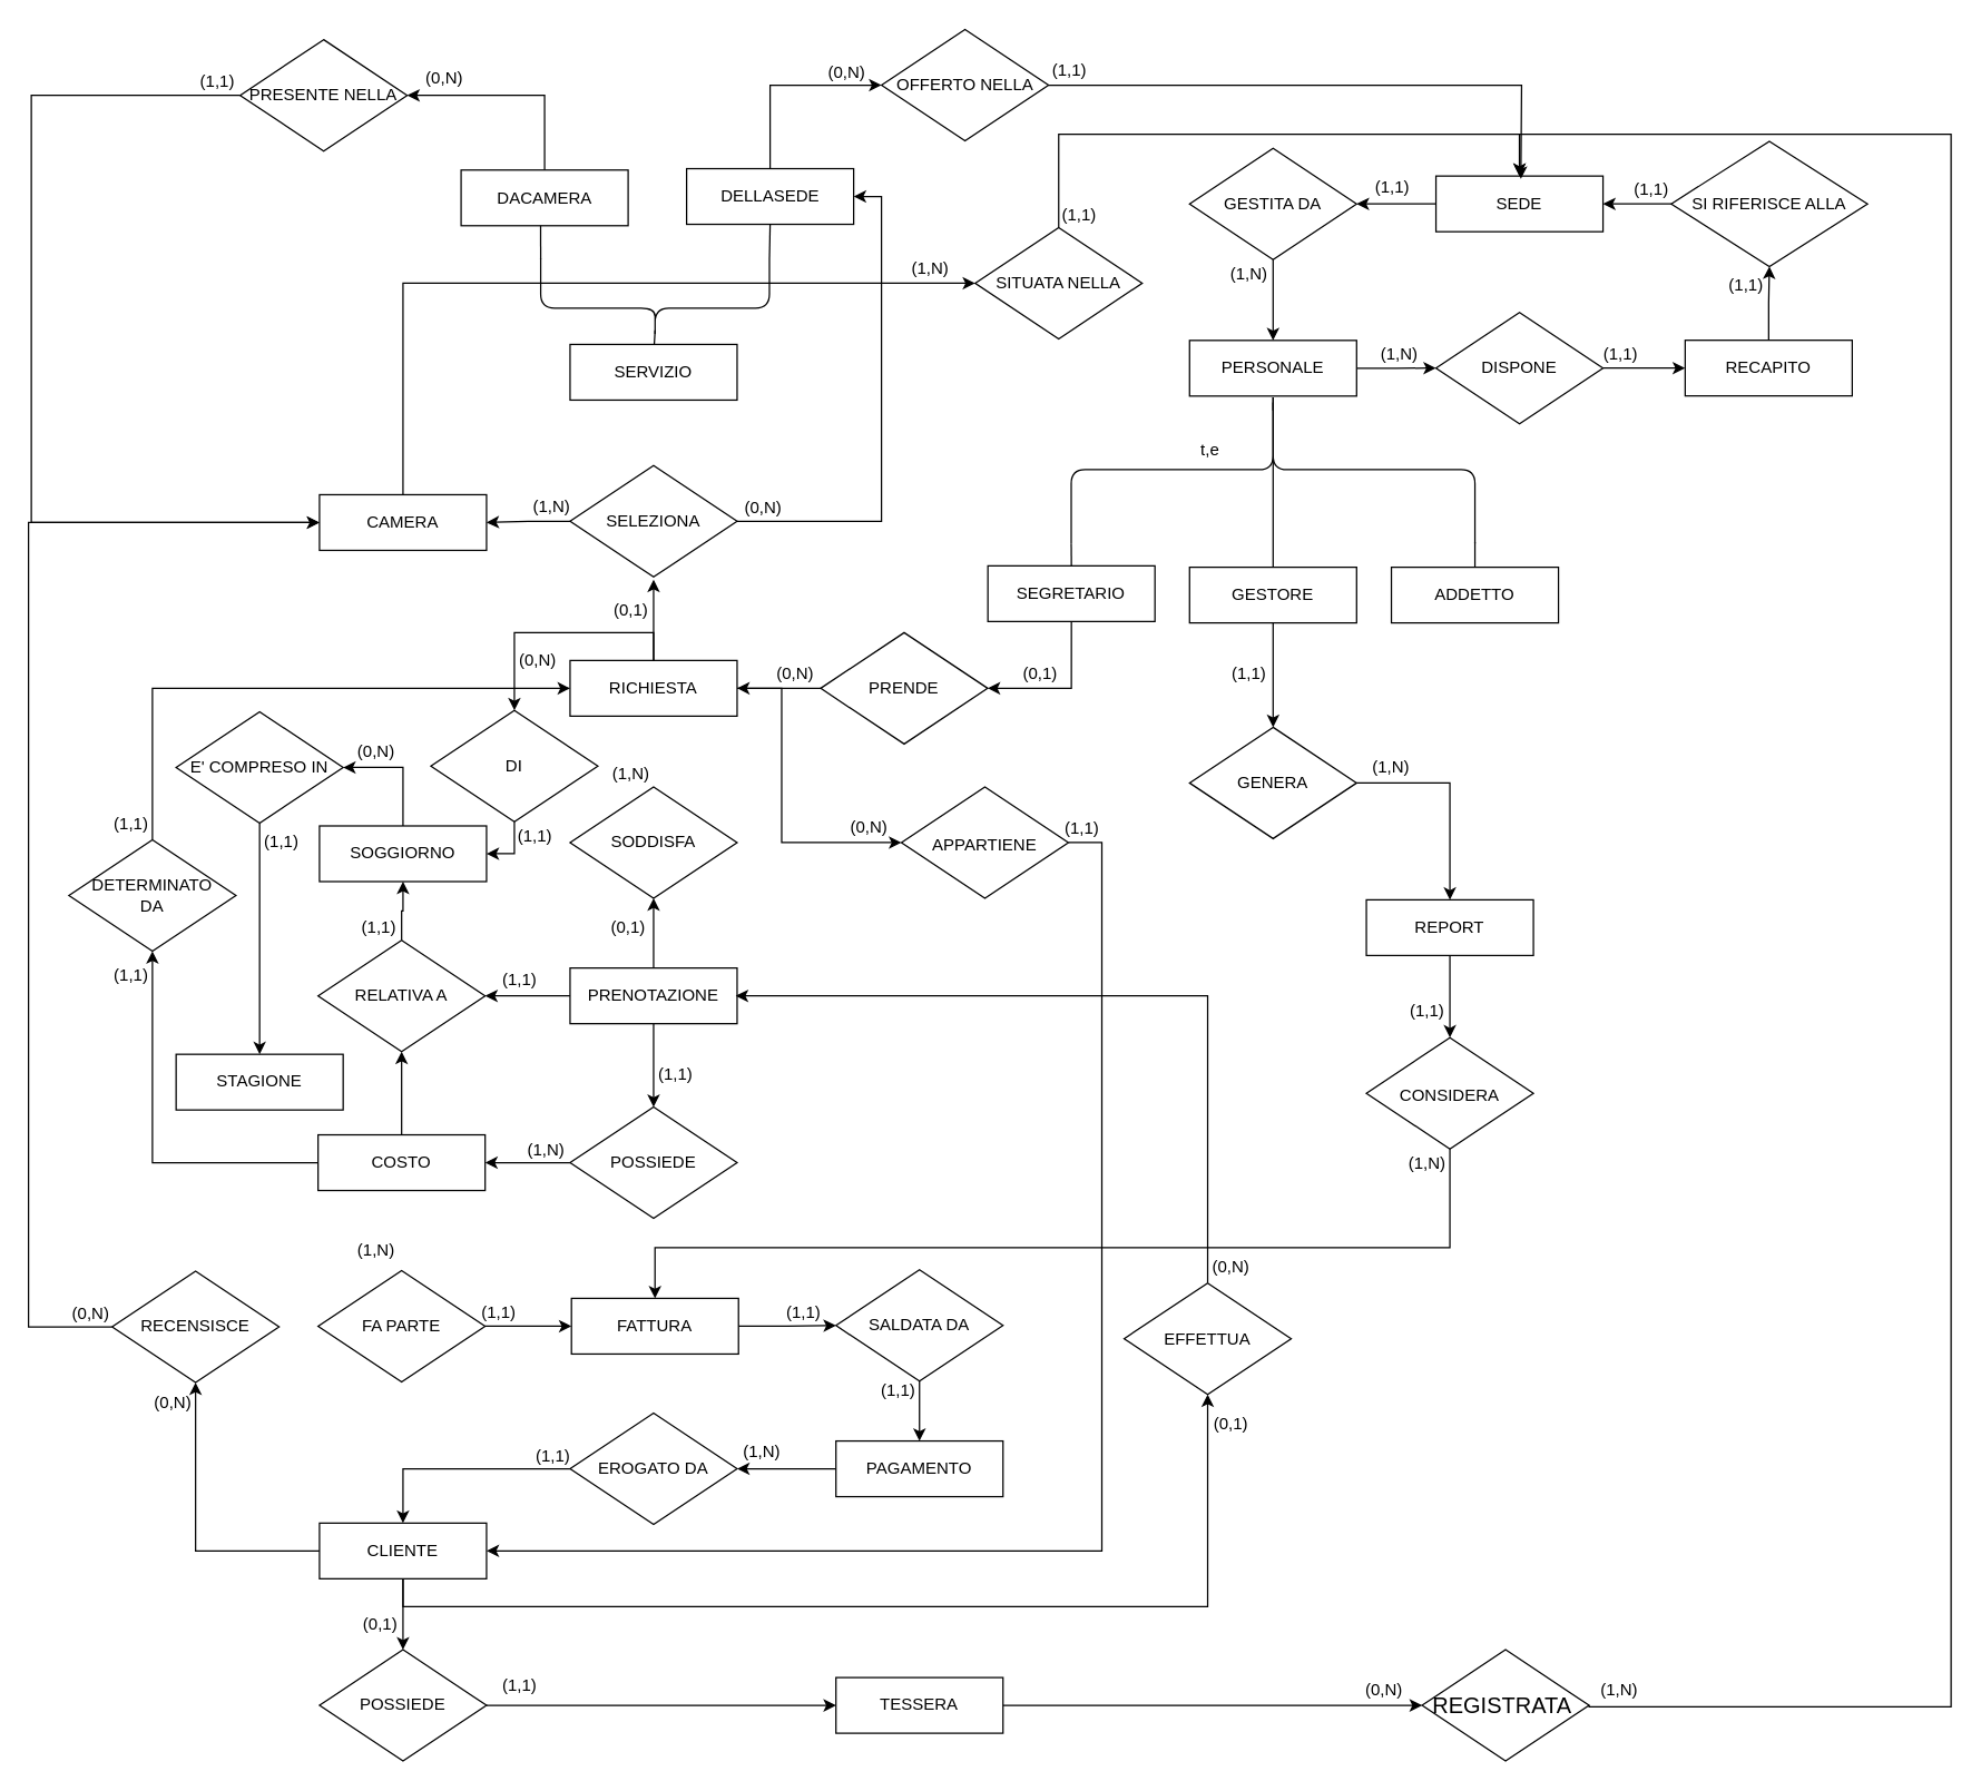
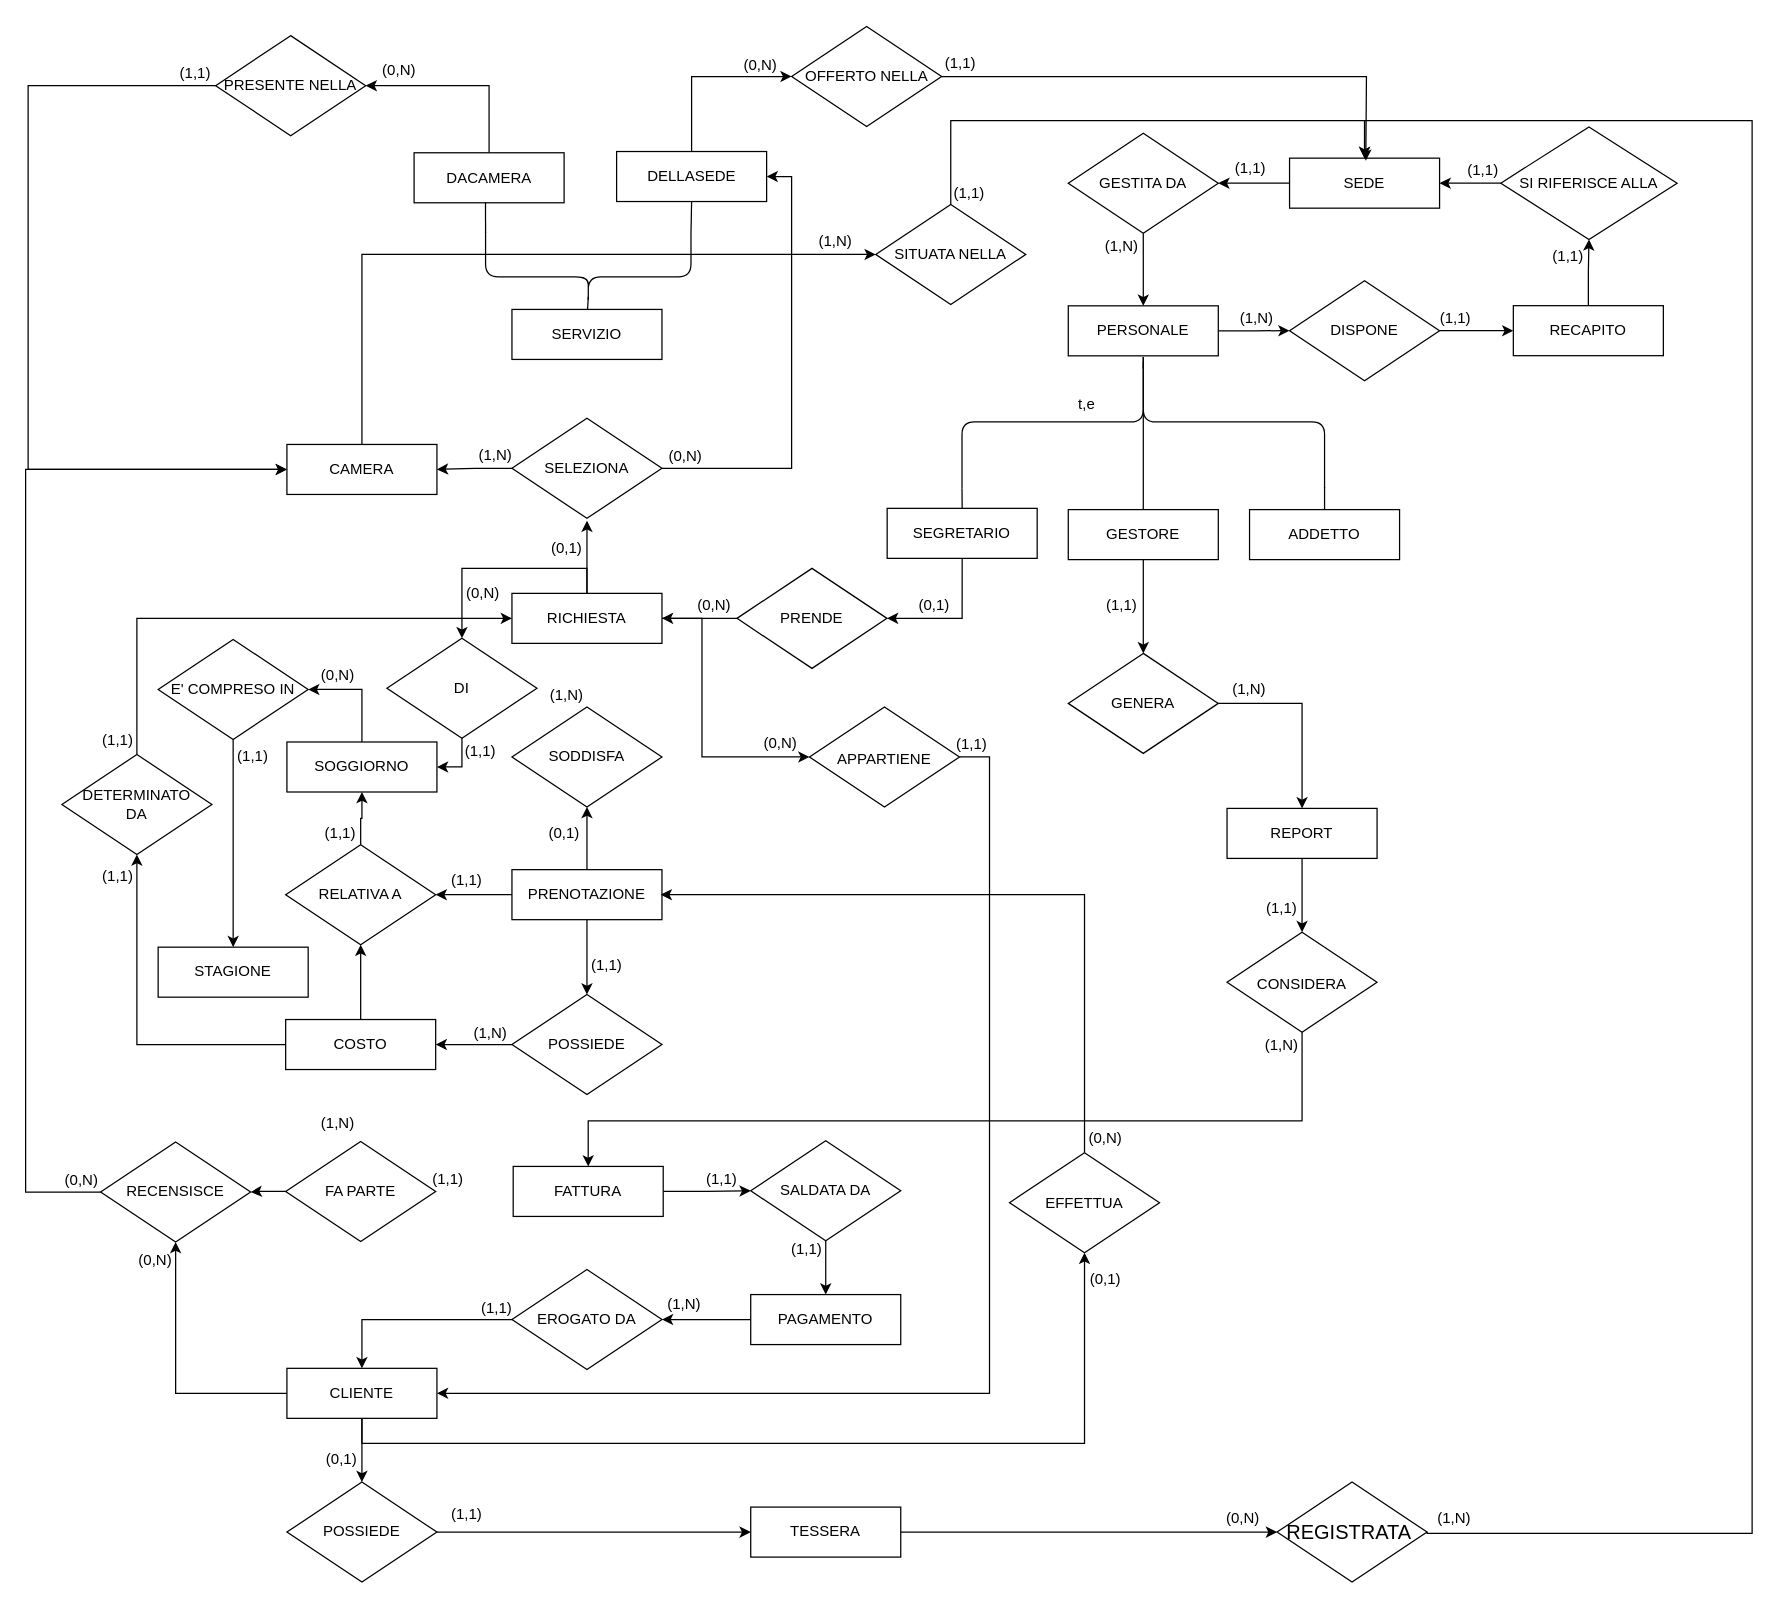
- <mxCell id="52" style="edgeStyle=orthogonalEdgeStyle;rounded=0;orthogonalLoop=1;jettySize=auto;html=1;entryX=0;entryY=0.5;entryDx=0;entryDy=0;fontSize=12;" edge="1" parent="1" source="53" target="55"><mxGeometry relative="1" as="geometry" /></mxCell>
+ <mxCell id="52" style="edgeStyle=orthogonalEdgeStyle;rounded=0;orthogonalLoop=1;jettySize=auto;html=1;fontSize=12;" edge="1" parent="1" source="53" target="75"><mxGeometry relative="1" as="geometry" /></mxCell>
